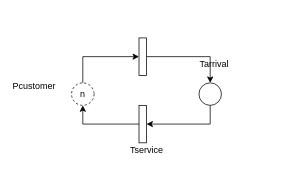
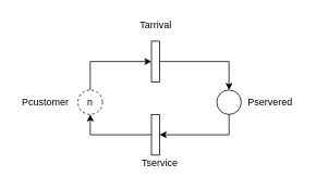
- <mxCell id="10" value="Tarrival" style="text;html=1;resizable=0;autosize=1;align=center;verticalAlign=middle;points=[];fillColor=none;strokeColor=none;rounded=0;" vertex="1" parent="1"><mxGeometry x="260" y="75" width="50" height="20" as="geometry" /></mxCell>
+ <mxCell id="10" value="Tarrival" style="text;html=1;resizable=0;autosize=1;align=center;verticalAlign=middle;points=[];fillColor=none;strokeColor=none;rounded=0;" vertex="1" parent="1"><mxGeometry x="165" y="20" width="50" height="20" as="geometry" /></mxCell>
- <mxCell id="12" value="Pcustomer" style="text;html=1;resizable=0;autosize=1;align=center;verticalAlign=middle;points=[];fillColor=none;strokeColor=none;rounded=0;" vertex="1" parent="1"><mxGeometry x="10" y="105" width="70" height="20" as="geometry" /></mxCell>
+ <mxCell id="12" value="Pcustomer" style="text;html=1;resizable=0;autosize=1;align=center;verticalAlign=middle;points=[];fillColor=none;strokeColor=none;rounded=0;" vertex="1" parent="1"><mxGeometry x="20" y="115" width="70" height="20" as="geometry" /></mxCell>
+ <mxCell id="13" value="Pservered" style="text;html=1;resizable=0;autosize=1;align=center;verticalAlign=middle;points=[];fillColor=none;strokeColor=none;rounded=0;" vertex="1" parent="1"><mxGeometry x="295" y="115" width="70" height="20" as="geometry" /></mxCell>
